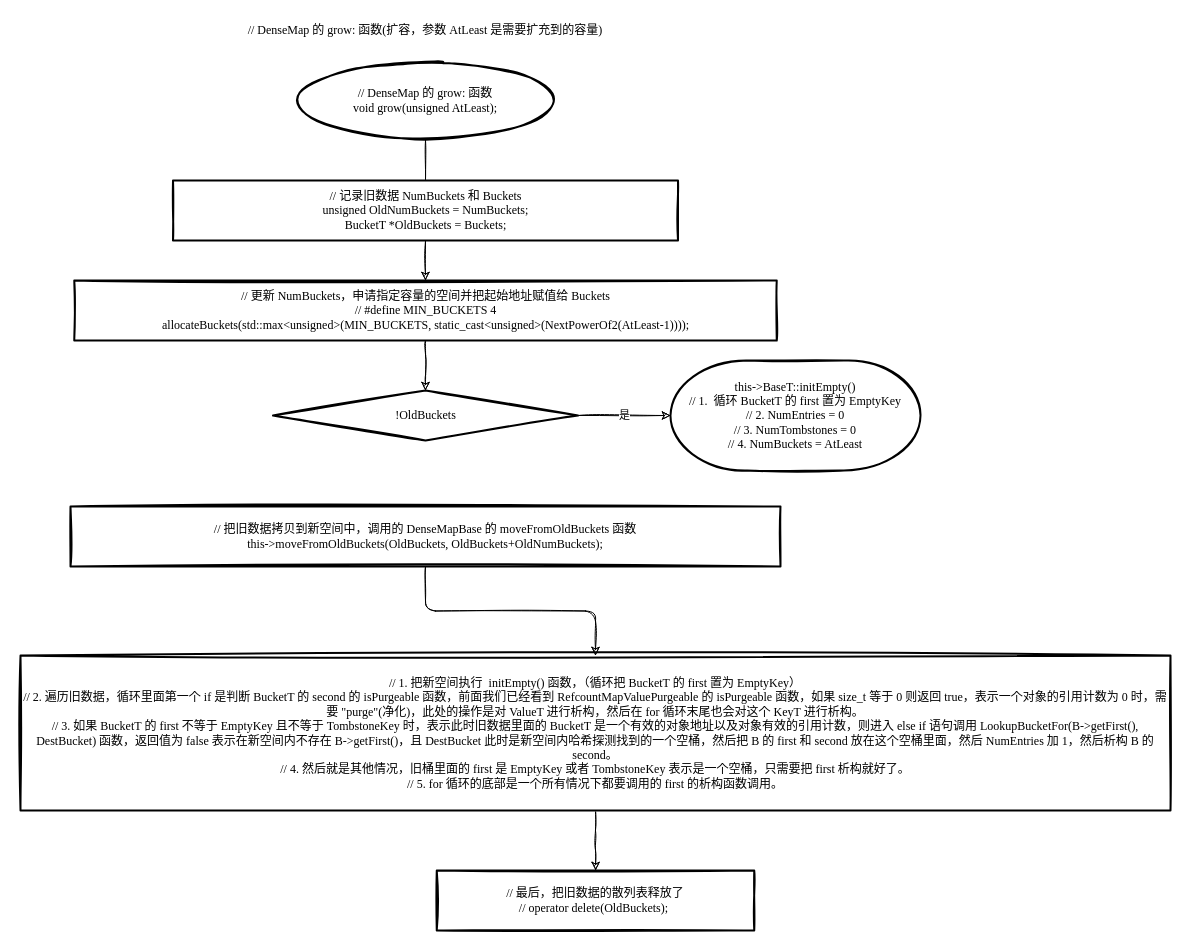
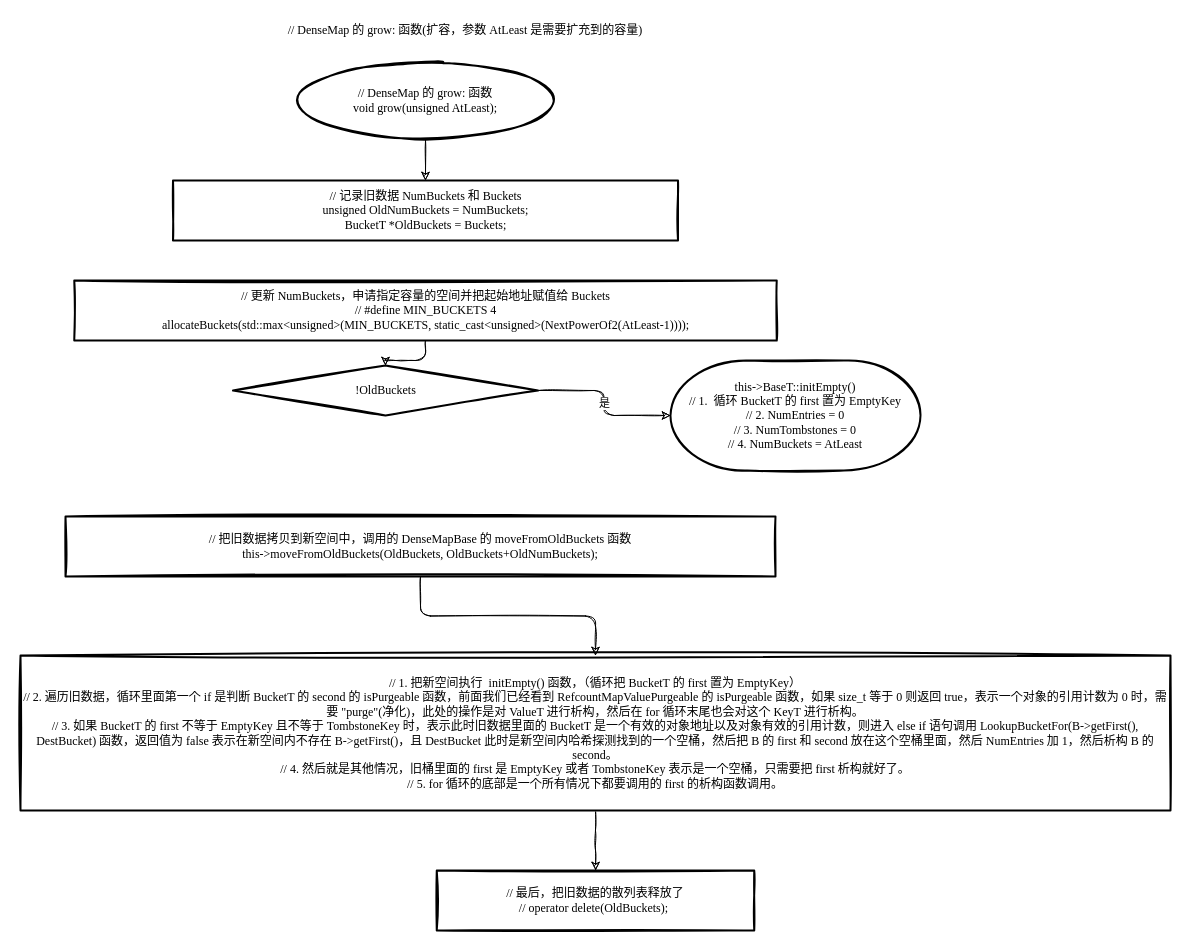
- <mxCell id="2" value="// DenseMap 的 grow: 函数(扩容，参数 AtLeast 是需要扩充到的容量)" style="text;html=1;strokeColor=none;fillColor=none;align=center;verticalAlign=middle;whiteSpace=wrap;rounded=0;sketch=1;fontFamily=Comic Sans MS;" vertex="1" parent="1"><mxGeometry x="195" y="20" width="460" height="20" as="geometry" /></mxCell>
+ <mxCell id="2" value="// DenseMap 的 grow: 函数(扩容，参数 AtLeast 是需要扩充到的容量)" style="text;html=1;strokeColor=none;fillColor=none;align=center;verticalAlign=middle;whiteSpace=wrap;rounded=0;sketch=1;fontFamily=Comic Sans MS;" vertex="1" parent="1"><mxGeometry x="235" y="20" width="460" height="20" as="geometry" /></mxCell>
- <mxCell id="3" value="" style="edgeStyle=orthogonalEdgeStyle;rounded=1;sketch=1;orthogonalLoop=1;jettySize=auto;html=1;fontFamily=Comic Sans MS;endArrow=none;" edge="1" parent="1" source="4" target="8"><mxGeometry relative="1" as="geometry" /></mxCell>
+ <mxCell id="3" value="" style="edgeStyle=orthogonalEdgeStyle;rounded=1;sketch=1;orthogonalLoop=1;jettySize=auto;html=1;fontFamily=Comic Sans MS;" edge="1" parent="1" source="4" target="8"><mxGeometry relative="1" as="geometry" /></mxCell>
- <mxCell id="7" style="edgeStyle=orthogonalEdgeStyle;rounded=1;sketch=1;orthogonalLoop=1;jettySize=auto;html=1;entryX=0.5;entryY=0;entryDx=0;entryDy=0;fontFamily=Comic Sans MS;" edge="1" parent="1" source="8" target="6"><mxGeometry relative="1" as="geometry" /></mxCell>
- <mxCell id="10" value="!OldBuckets" style="rhombus;whiteSpace=wrap;html=1;rounded=0;fontFamily=Comic Sans MS;strokeWidth=2;spacing=2;spacingTop=0;spacingLeft=0;spacingBottom=0;sketch=1;" vertex="1" parent="1"><mxGeometry x="272.5" y="390" width="305" height="50" as="geometry" /></mxCell>
+ <mxCell id="10" value="!OldBuckets" style="rhombus;whiteSpace=wrap;html=1;rounded=0;fontFamily=Comic Sans MS;strokeWidth=2;spacing=2;spacingTop=0;spacingLeft=0;spacingBottom=0;sketch=1;" vertex="1" parent="1"><mxGeometry x="232.5" y="365" width="305" height="50" as="geometry" /></mxCell>
- <mxCell id="13" value="&lt;div&gt;// 把旧数据拷贝到新空间中，调用的 DenseMapBase 的 moveFromOldBuckets 函数&lt;/div&gt;&lt;div&gt;this-&amp;gt;moveFromOldBuckets(OldBuckets, OldBuckets+OldNumBuckets);&lt;/div&gt;" style="whiteSpace=wrap;html=1;rounded=0;fontFamily=Comic Sans MS;strokeWidth=2;spacing=2;spacingTop=0;spacingLeft=0;spacingBottom=0;sketch=1;" vertex="1" parent="1"><mxGeometry x="70" y="506" width="710" height="60" as="geometry" /></mxCell>
+ <mxCell id="13" value="&lt;div&gt;// 把旧数据拷贝到新空间中，调用的 DenseMapBase 的 moveFromOldBuckets 函数&lt;/div&gt;&lt;div&gt;this-&amp;gt;moveFromOldBuckets(OldBuckets, OldBuckets+OldNumBuckets);&lt;/div&gt;" style="whiteSpace=wrap;html=1;rounded=0;fontFamily=Comic Sans MS;strokeWidth=2;spacing=2;spacingTop=0;spacingLeft=0;spacingBottom=0;sketch=1;" vertex="1" parent="1"><mxGeometry x="65" y="516" width="710" height="60" as="geometry" /></mxCell>
